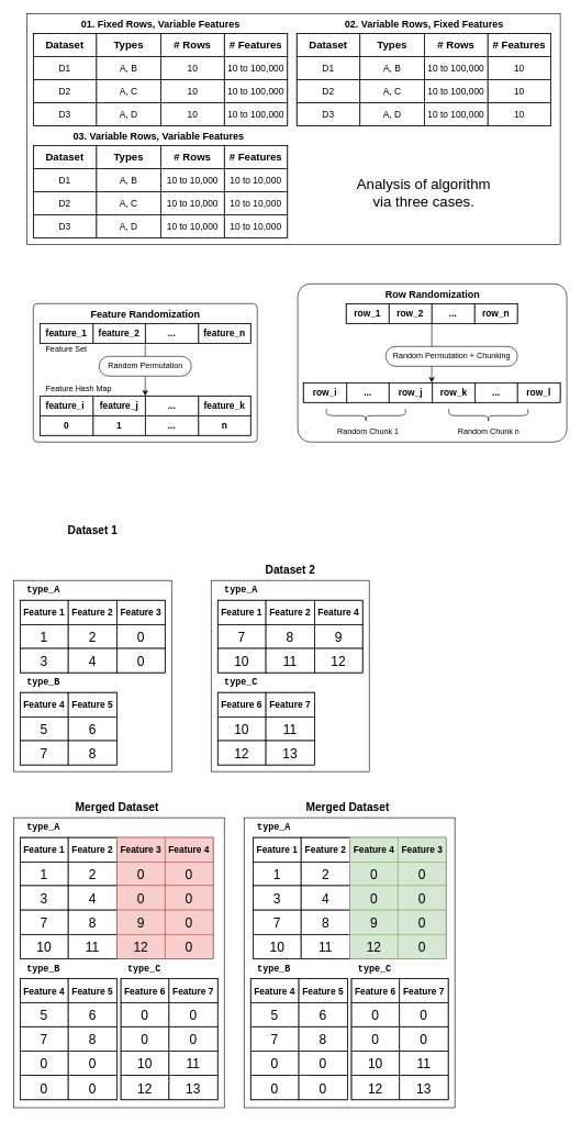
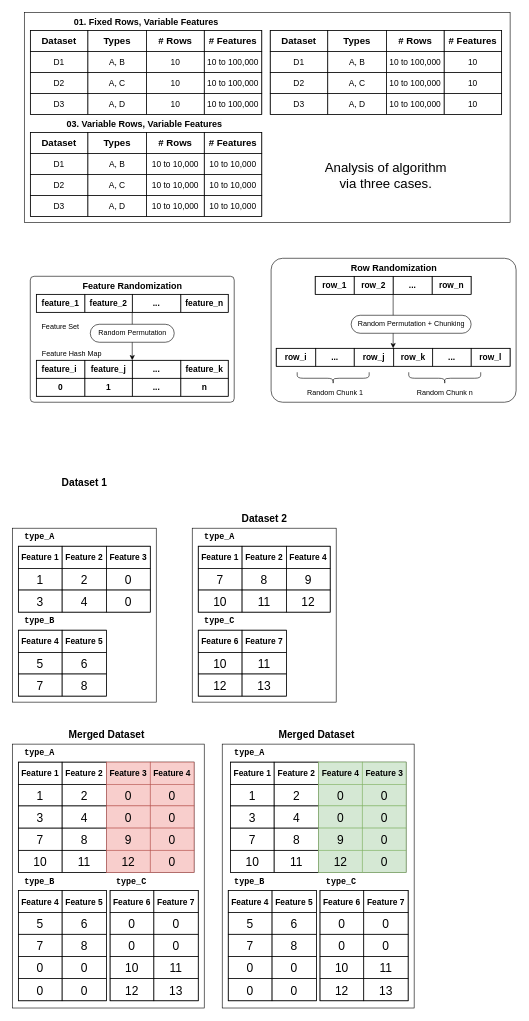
- <mxCell id="290" value="02. Variable Rows, Fixed Features" style="text;html=1;align=center;verticalAlign=middle;resizable=0;points=[];autosize=1;strokeColor=none;fillColor=none;fontStyle=1;fontSize=15;rounded=0;glass=0;" parent="1" vertex="1"><mxGeometry x="513" y="20" width="260" height="30" as="geometry" /></mxCell>
- <mxCell id="204" value="Feature Set" style="text;html=1;align=center;verticalAlign=middle;resizable=0;points=[];autosize=1;strokeColor=none;fillColor=none;spacing=0;" parent="1" vertex="1"><mxGeometry x="60" y="520" width="80" height="20" as="geometry" /></mxCell>
+ <mxCell id="204" value="Feature Set" style="text;html=1;align=center;verticalAlign=middle;resizable=0;points=[];autosize=1;strokeColor=none;fillColor=none;spacing=0;" parent="1" vertex="1"><mxGeometry x="60" y="535" width="80" height="20" as="geometry" /></mxCell>
